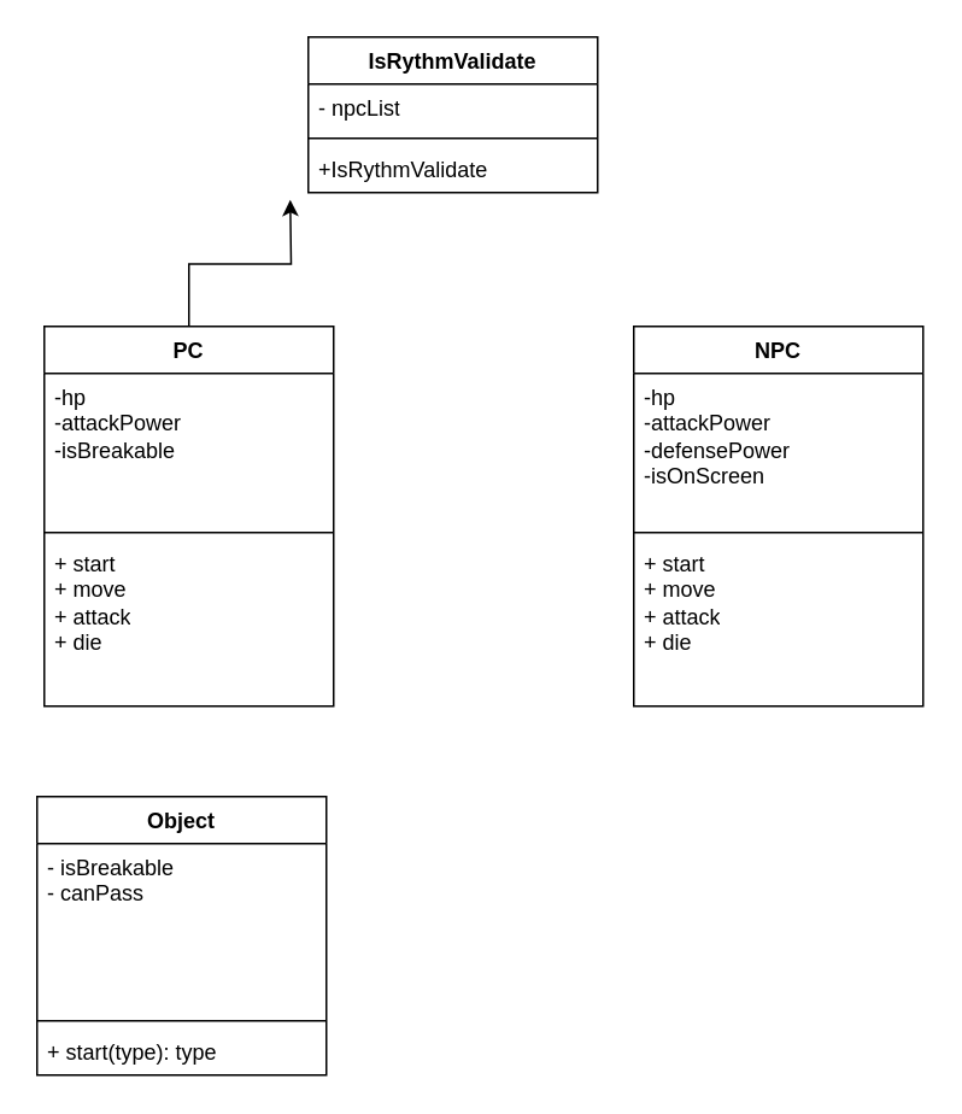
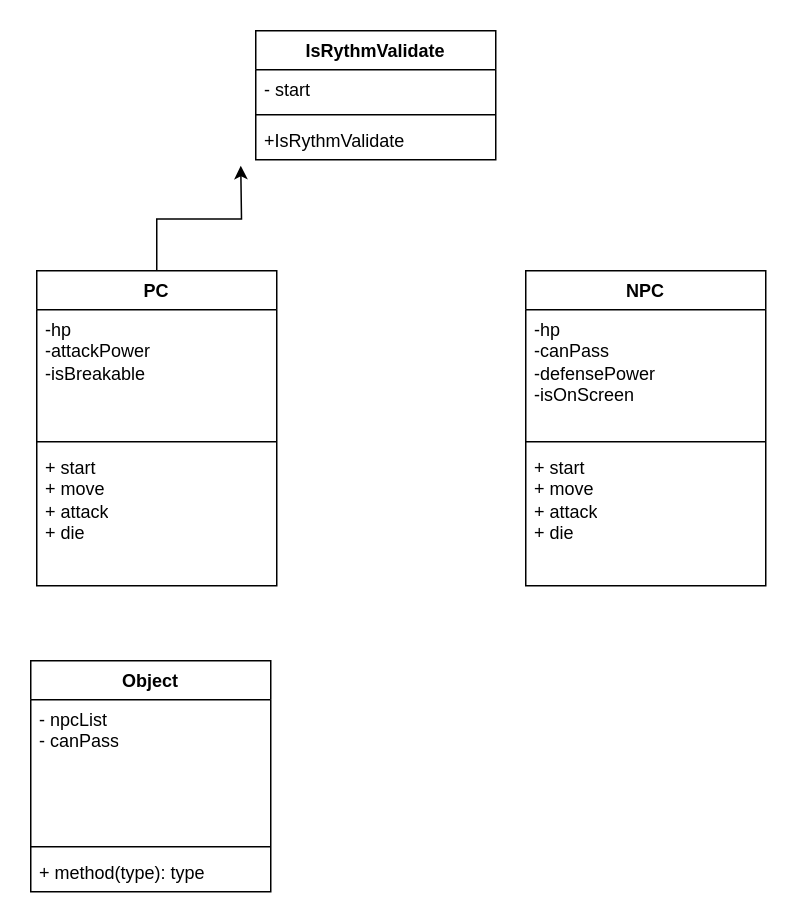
- <mxCell id="16" value="- npcList" style="text;strokeColor=none;fillColor=none;align=left;verticalAlign=top;spacingLeft=4;spacingRight=4;overflow=hidden;rotatable=0;points=[[0,0.5],[1,0.5]];portConstraint=eastwest;whiteSpace=wrap;html=1;" parent="15" vertex="1"><mxGeometry y="26" width="160" height="26" as="geometry" /></mxCell>
+ <mxCell id="16" value="- start" style="text;strokeColor=none;fillColor=none;align=left;verticalAlign=top;spacingLeft=4;spacingRight=4;overflow=hidden;rotatable=0;points=[[0,0.5],[1,0.5]];portConstraint=eastwest;whiteSpace=wrap;html=1;" parent="15" vertex="1"><mxGeometry y="26" width="160" height="26" as="geometry" /></mxCell>
- <mxCell id="12" value="-hp&lt;br style=&quot;border-color: var(--border-color);&quot;&gt;-attackPower&lt;br style=&quot;border-color: var(--border-color);&quot;&gt;-defensePower&lt;br&gt;-isOnScreen" style="text;strokeColor=none;fillColor=none;align=left;verticalAlign=top;spacingLeft=4;spacingRight=4;overflow=hidden;rotatable=0;points=[[0,0.5],[1,0.5]];portConstraint=eastwest;whiteSpace=wrap;html=1;" parent="11" vertex="1"><mxGeometry y="26" width="160" height="84" as="geometry" /></mxCell>
+ <mxCell id="12" value="-hp&lt;br style=&quot;border-color: var(--border-color);&quot;&gt;-canPass&lt;br style=&quot;border-color: var(--border-color);&quot;&gt;-defensePower&lt;br&gt;-isOnScreen" style="text;strokeColor=none;fillColor=none;align=left;verticalAlign=top;spacingLeft=4;spacingRight=4;overflow=hidden;rotatable=0;points=[[0,0.5],[1,0.5]];portConstraint=eastwest;whiteSpace=wrap;html=1;" parent="11" vertex="1"><mxGeometry y="26" width="160" height="84" as="geometry" /></mxCell>
- <mxCell id="8" value="- isBreakable&lt;br&gt;- canPass" style="text;strokeColor=none;fillColor=none;align=left;verticalAlign=top;spacingLeft=4;spacingRight=4;overflow=hidden;rotatable=0;points=[[0,0.5],[1,0.5]];portConstraint=eastwest;whiteSpace=wrap;html=1;" parent="7" vertex="1"><mxGeometry y="26" width="160" height="94" as="geometry" /></mxCell>
+ <mxCell id="8" value="- npcList&lt;br&gt;- canPass" style="text;strokeColor=none;fillColor=none;align=left;verticalAlign=top;spacingLeft=4;spacingRight=4;overflow=hidden;rotatable=0;points=[[0,0.5],[1,0.5]];portConstraint=eastwest;whiteSpace=wrap;html=1;" parent="7" vertex="1"><mxGeometry y="26" width="160" height="94" as="geometry" /></mxCell>
- <mxCell id="10" value="+ start(type): type" style="text;strokeColor=none;fillColor=none;align=left;verticalAlign=top;spacingLeft=4;spacingRight=4;overflow=hidden;rotatable=0;points=[[0,0.5],[1,0.5]];portConstraint=eastwest;whiteSpace=wrap;html=1;" parent="7" vertex="1"><mxGeometry y="128" width="160" height="26" as="geometry" /></mxCell>
+ <mxCell id="10" value="+ method(type): type" style="text;strokeColor=none;fillColor=none;align=left;verticalAlign=top;spacingLeft=4;spacingRight=4;overflow=hidden;rotatable=0;points=[[0,0.5],[1,0.5]];portConstraint=eastwest;whiteSpace=wrap;html=1;" parent="7" vertex="1"><mxGeometry y="128" width="160" height="26" as="geometry" /></mxCell>
